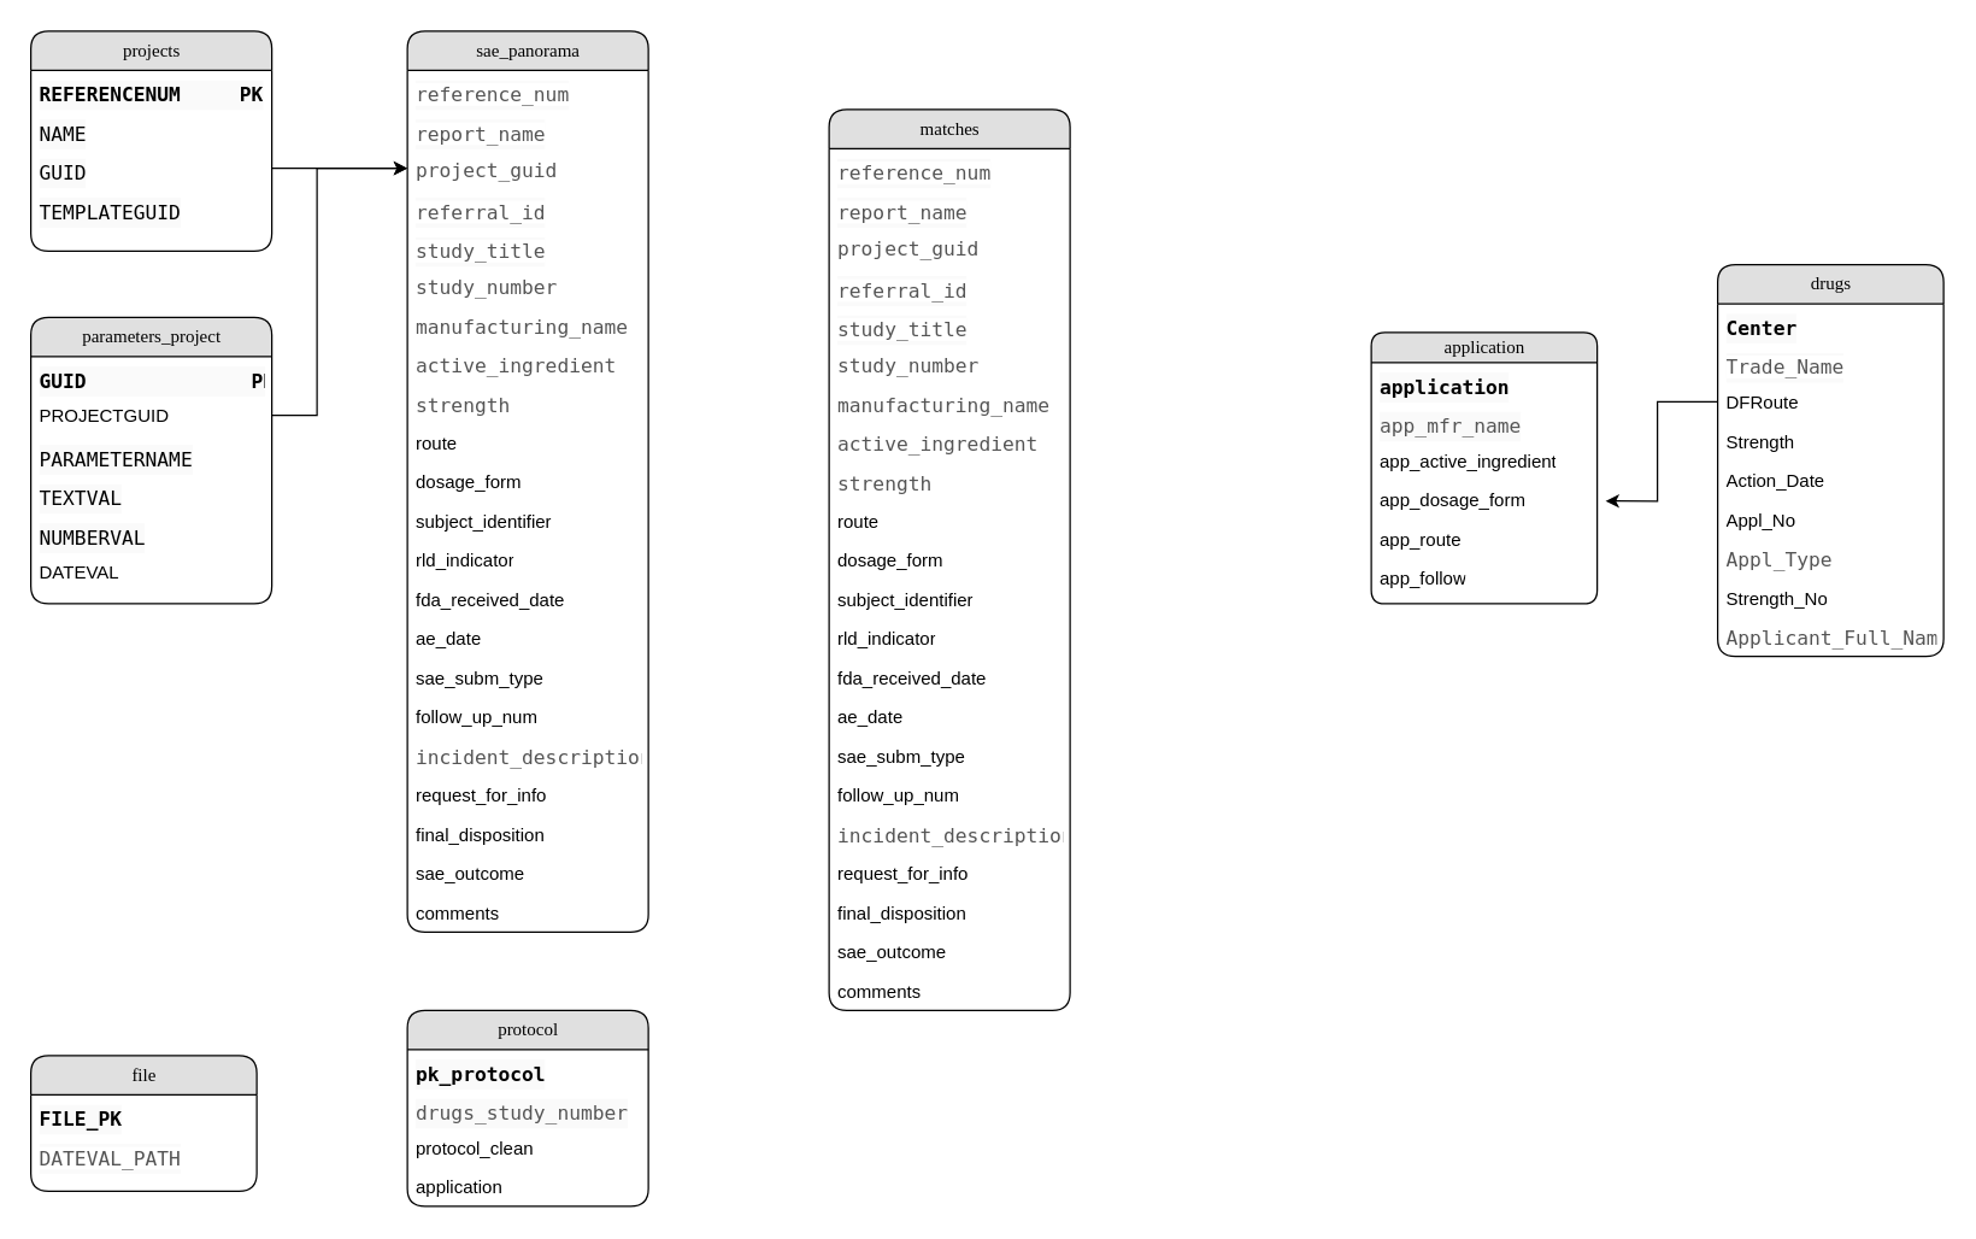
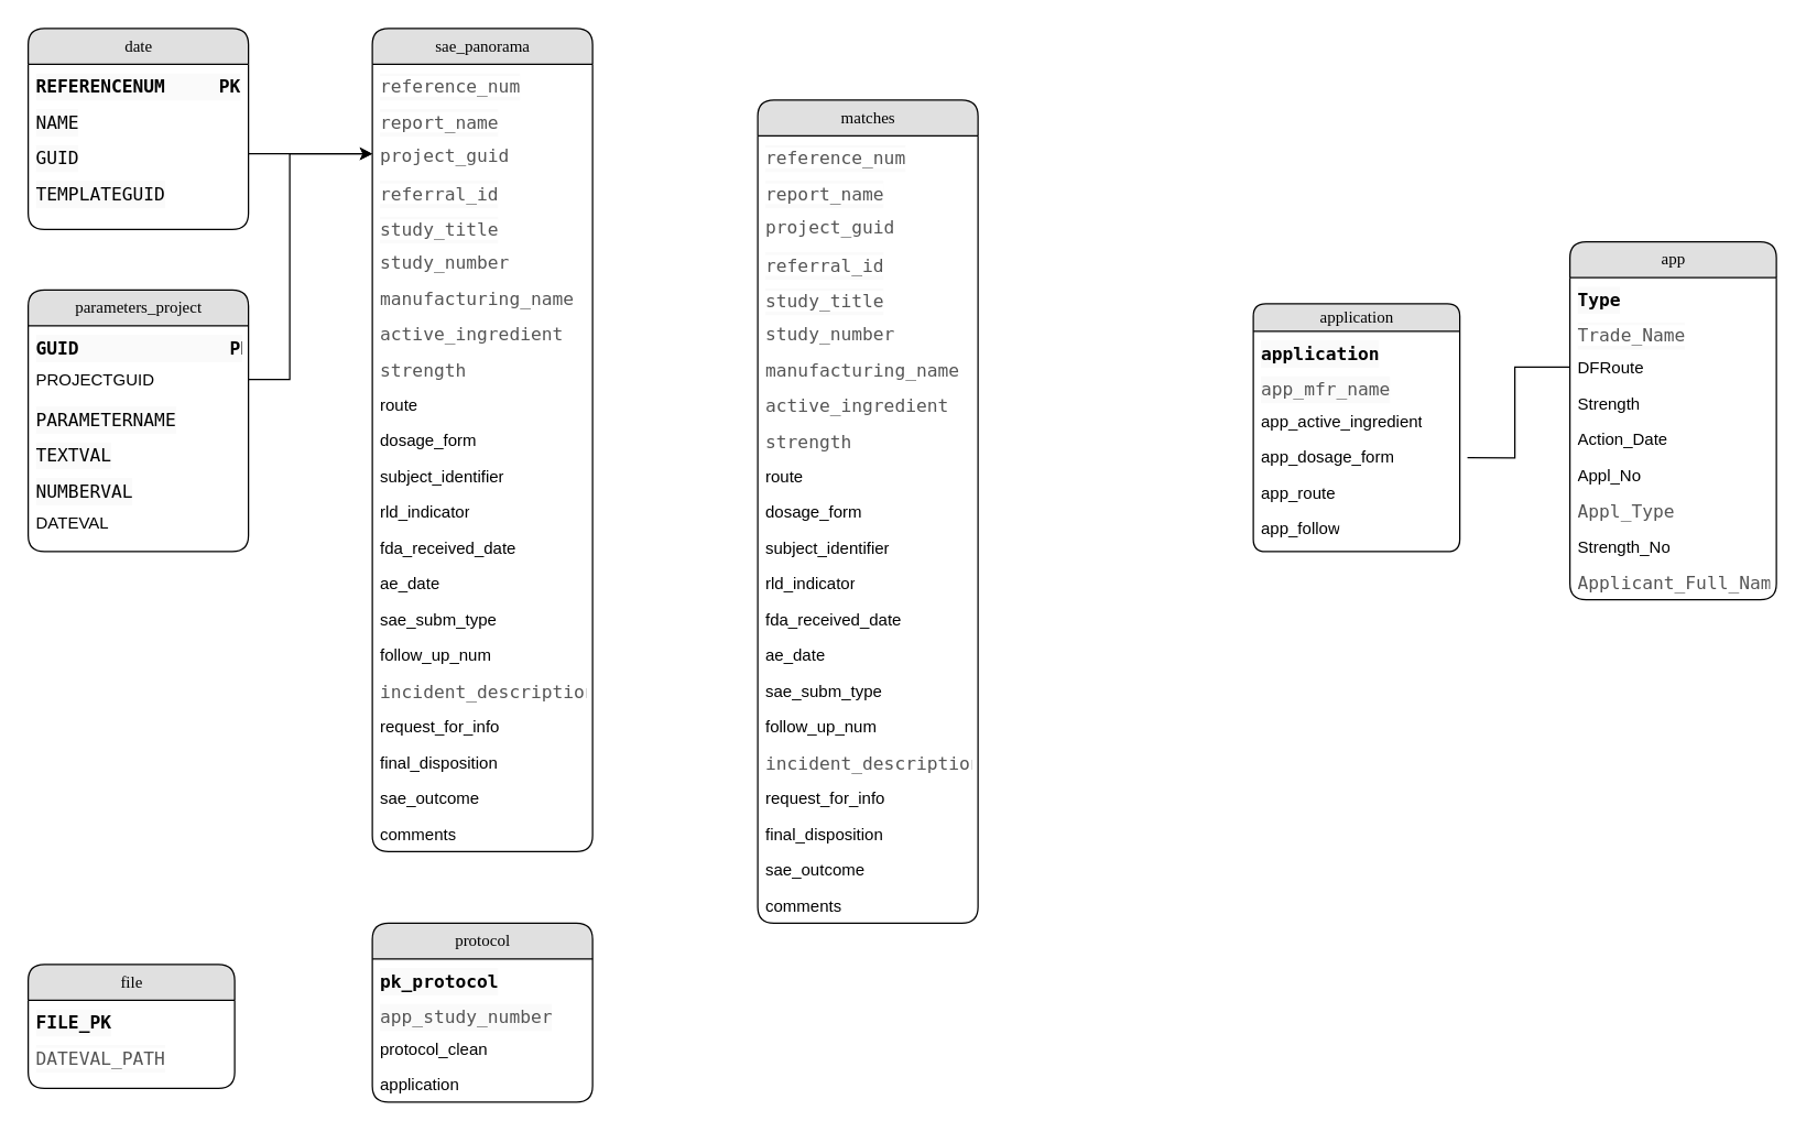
- <mxCell id="2" value="projects" style="swimlane;html=1;fontStyle=0;childLayout=stackLayout;horizontal=1;startSize=26;fillColor=#e0e0e0;horizontalStack=0;resizeParent=1;resizeLast=0;collapsible=1;marginBottom=0;swimlaneFillColor=#ffffff;align=center;rounded=1;shadow=0;comic=0;labelBackgroundColor=none;strokeWidth=1;fontFamily=Verdana;fontSize=12;fontColor=#000000;" parent="1" vertex="1"><mxGeometry x="20" y="20" width="160" height="146" as="geometry" /></mxCell>
+ <mxCell id="2" value="date" style="swimlane;html=1;fontStyle=0;childLayout=stackLayout;horizontal=1;startSize=26;fillColor=#e0e0e0;horizontalStack=0;resizeParent=1;resizeLast=0;collapsible=1;marginBottom=0;swimlaneFillColor=#ffffff;align=center;rounded=1;shadow=0;comic=0;labelBackgroundColor=none;strokeWidth=1;fontFamily=Verdana;fontSize=12;fontColor=#000000;" parent="1" vertex="1"><mxGeometry x="20" y="20" width="160" height="146" as="geometry" /></mxCell>
- <mxCell id="55" value="drugs" style="swimlane;html=1;fontStyle=0;childLayout=stackLayout;horizontal=1;startSize=26;fillColor=#e0e0e0;horizontalStack=0;resizeParent=1;resizeLast=0;collapsible=1;marginBottom=0;swimlaneFillColor=#ffffff;align=center;rounded=1;shadow=0;comic=0;labelBackgroundColor=none;strokeWidth=1;fontFamily=Verdana;fontSize=12;fontColor=#000000;" vertex="1" parent="1"><mxGeometry x="1140" y="175" width="150" height="260" as="geometry" /></mxCell>
+ <mxCell id="55" value="app" style="swimlane;html=1;fontStyle=0;childLayout=stackLayout;horizontal=1;startSize=26;fillColor=#e0e0e0;horizontalStack=0;resizeParent=1;resizeLast=0;collapsible=1;marginBottom=0;swimlaneFillColor=#ffffff;align=center;rounded=1;shadow=0;comic=0;labelBackgroundColor=none;strokeWidth=1;fontFamily=Verdana;fontSize=12;fontColor=#000000;" vertex="1" parent="1"><mxGeometry x="1140" y="175" width="150" height="260" as="geometry" /></mxCell>
- <mxCell id="56" value="&lt;div style=&quot;background-color: rgb(250, 250, 250); line-height: 20px;&quot;&gt;&lt;div style=&quot;line-height: 20px;&quot;&gt;&lt;div style=&quot;line-height: 20px;&quot;&gt;&lt;font face=&quot;Source Code Pro, Menlo, Consolas, monospace, Consolas, Courier New, monospace&quot;&gt;&lt;span style=&quot;font-size: 13px; white-space: pre;&quot;&gt;&lt;b&gt;Center&lt;/b&gt;&lt;/span&gt;&lt;/font&gt;&lt;br&gt;&lt;/div&gt;&lt;/div&gt;&lt;/div&gt;" style="text;html=1;strokeColor=none;fillColor=none;spacingLeft=4;spacingRight=4;whiteSpace=wrap;overflow=hidden;rotatable=0;points=[[0,0.5],[1,0.5]];portConstraint=eastwest;fontColor=default;" vertex="1" parent="55"><mxGeometry y="26" width="150" height="26" as="geometry" /></mxCell>
+ <mxCell id="56" value="&lt;div style=&quot;background-color: rgb(250, 250, 250); line-height: 20px;&quot;&gt;&lt;div style=&quot;line-height: 20px;&quot;&gt;&lt;div style=&quot;line-height: 20px;&quot;&gt;&lt;font face=&quot;Source Code Pro, Menlo, Consolas, monospace, Consolas, Courier New, monospace&quot;&gt;&lt;span style=&quot;font-size: 13px; white-space: pre;&quot;&gt;&lt;b&gt;Type&lt;/b&gt;&lt;/span&gt;&lt;/font&gt;&lt;br&gt;&lt;/div&gt;&lt;/div&gt;&lt;/div&gt;" style="text;html=1;strokeColor=none;fillColor=none;spacingLeft=4;spacingRight=4;whiteSpace=wrap;overflow=hidden;rotatable=0;points=[[0,0.5],[1,0.5]];portConstraint=eastwest;fontColor=default;" vertex="1" parent="55"><mxGeometry y="26" width="150" height="26" as="geometry" /></mxCell>
- <mxCell id="65" style="edgeStyle=orthogonalEdgeStyle;rounded=0;orthogonalLoop=1;jettySize=auto;html=1;exitX=0;exitY=0.5;exitDx=0;exitDy=0;entryX=1.037;entryY=0.534;entryDx=0;entryDy=0;entryPerimeter=0;" edge="1" parent="1" source="58" target="52"><mxGeometry relative="1" as="geometry" /></mxCell>
+ <mxCell id="65" style="edgeStyle=orthogonalEdgeStyle;rounded=0;orthogonalLoop=1;jettySize=auto;html=1;exitX=0;exitY=0.5;exitDx=0;exitDy=0;entryX=1.037;entryY=0.534;entryDx=0;entryDy=0;entryPerimeter=0;endArrow=none;" edge="1" parent="1" source="58" target="52"><mxGeometry relative="1" as="geometry" /></mxCell>
- <mxCell id="45" value="&lt;div style=&quot;background-color: rgb(250, 250, 250); line-height: 20px;&quot;&gt;&lt;font face=&quot;Source Code Pro, Menlo, Consolas, monospace&quot; color=&quot;#555555&quot;&gt;&lt;span style=&quot;font-size: 13px; white-space-collapse: preserve;&quot;&gt;drugs_study_number&lt;/span&gt;&lt;/font&gt;&lt;br&gt;&lt;/div&gt;" style="text;html=1;strokeColor=none;fillColor=none;spacingLeft=4;spacingRight=4;whiteSpace=wrap;overflow=hidden;rotatable=0;points=[[0,0.5],[1,0.5]];portConstraint=eastwest;fontColor=default;" vertex="1" parent="43"><mxGeometry y="52" width="160" height="26" as="geometry" /></mxCell>
+ <mxCell id="45" value="&lt;div style=&quot;background-color: rgb(250, 250, 250); line-height: 20px;&quot;&gt;&lt;font face=&quot;Source Code Pro, Menlo, Consolas, monospace&quot; color=&quot;#555555&quot;&gt;&lt;span style=&quot;font-size: 13px; white-space-collapse: preserve;&quot;&gt;app_study_number&lt;/span&gt;&lt;/font&gt;&lt;br&gt;&lt;/div&gt;" style="text;html=1;strokeColor=none;fillColor=none;spacingLeft=4;spacingRight=4;whiteSpace=wrap;overflow=hidden;rotatable=0;points=[[0,0.5],[1,0.5]];portConstraint=eastwest;fontColor=default;" vertex="1" parent="43"><mxGeometry y="52" width="160" height="26" as="geometry" /></mxCell>
